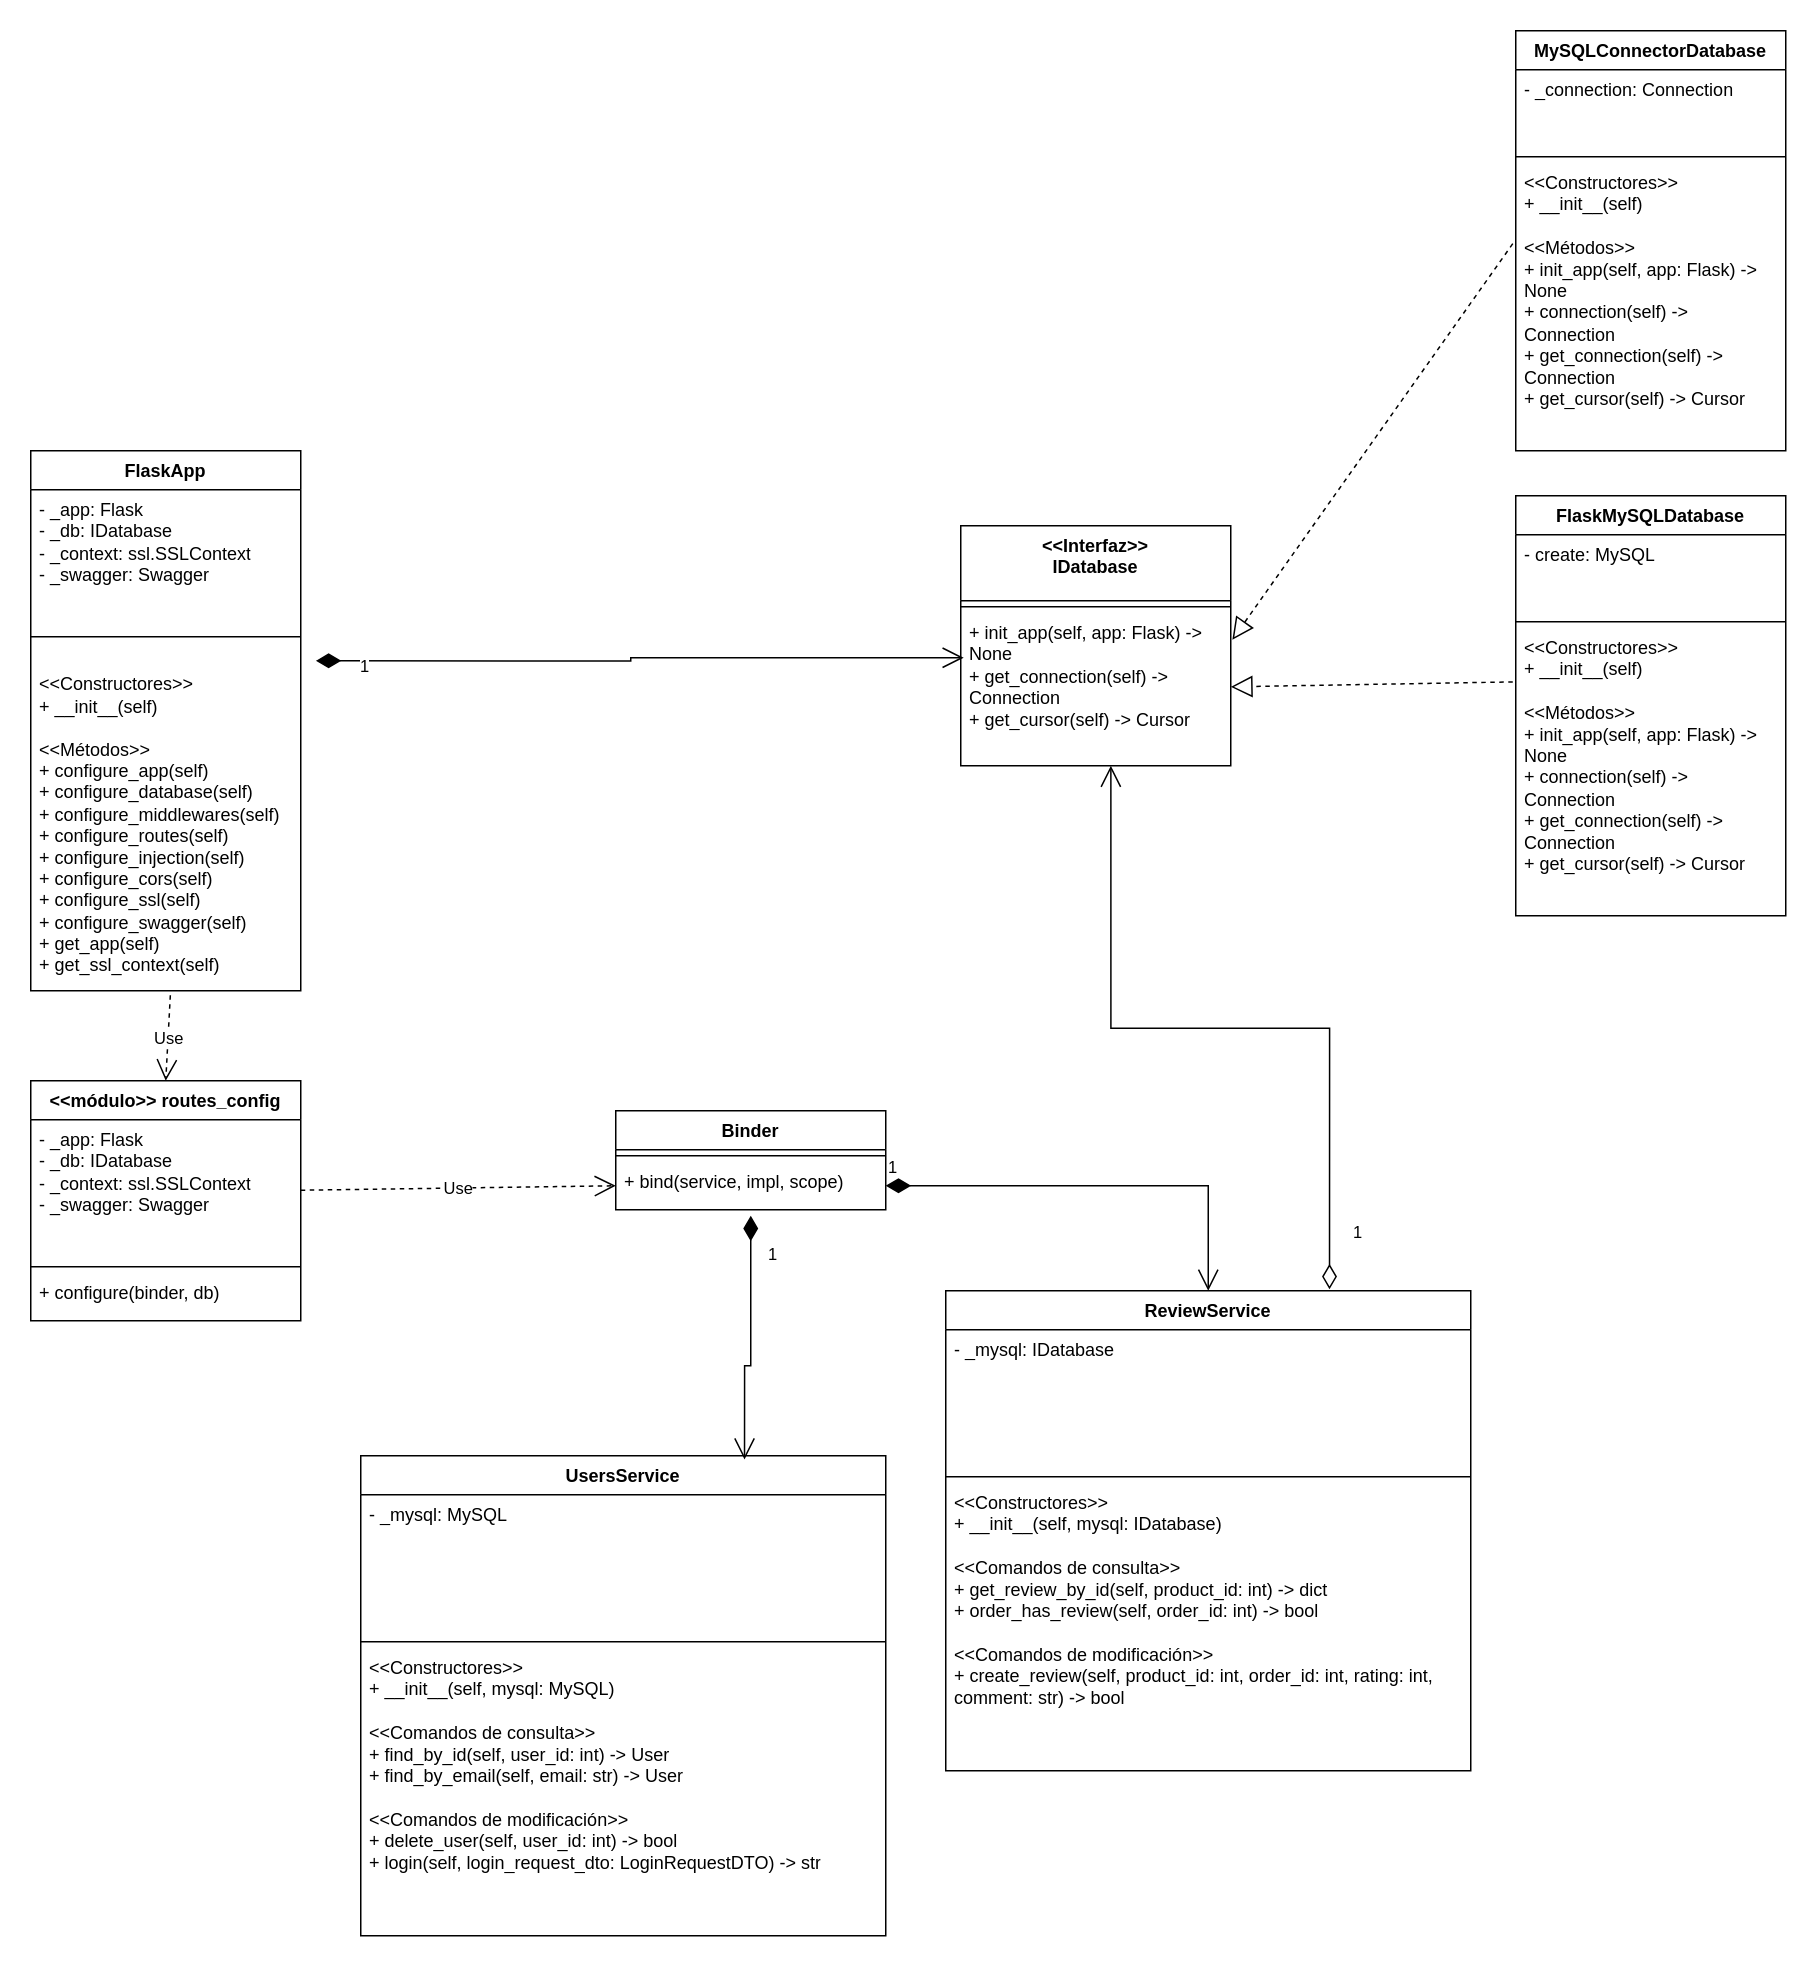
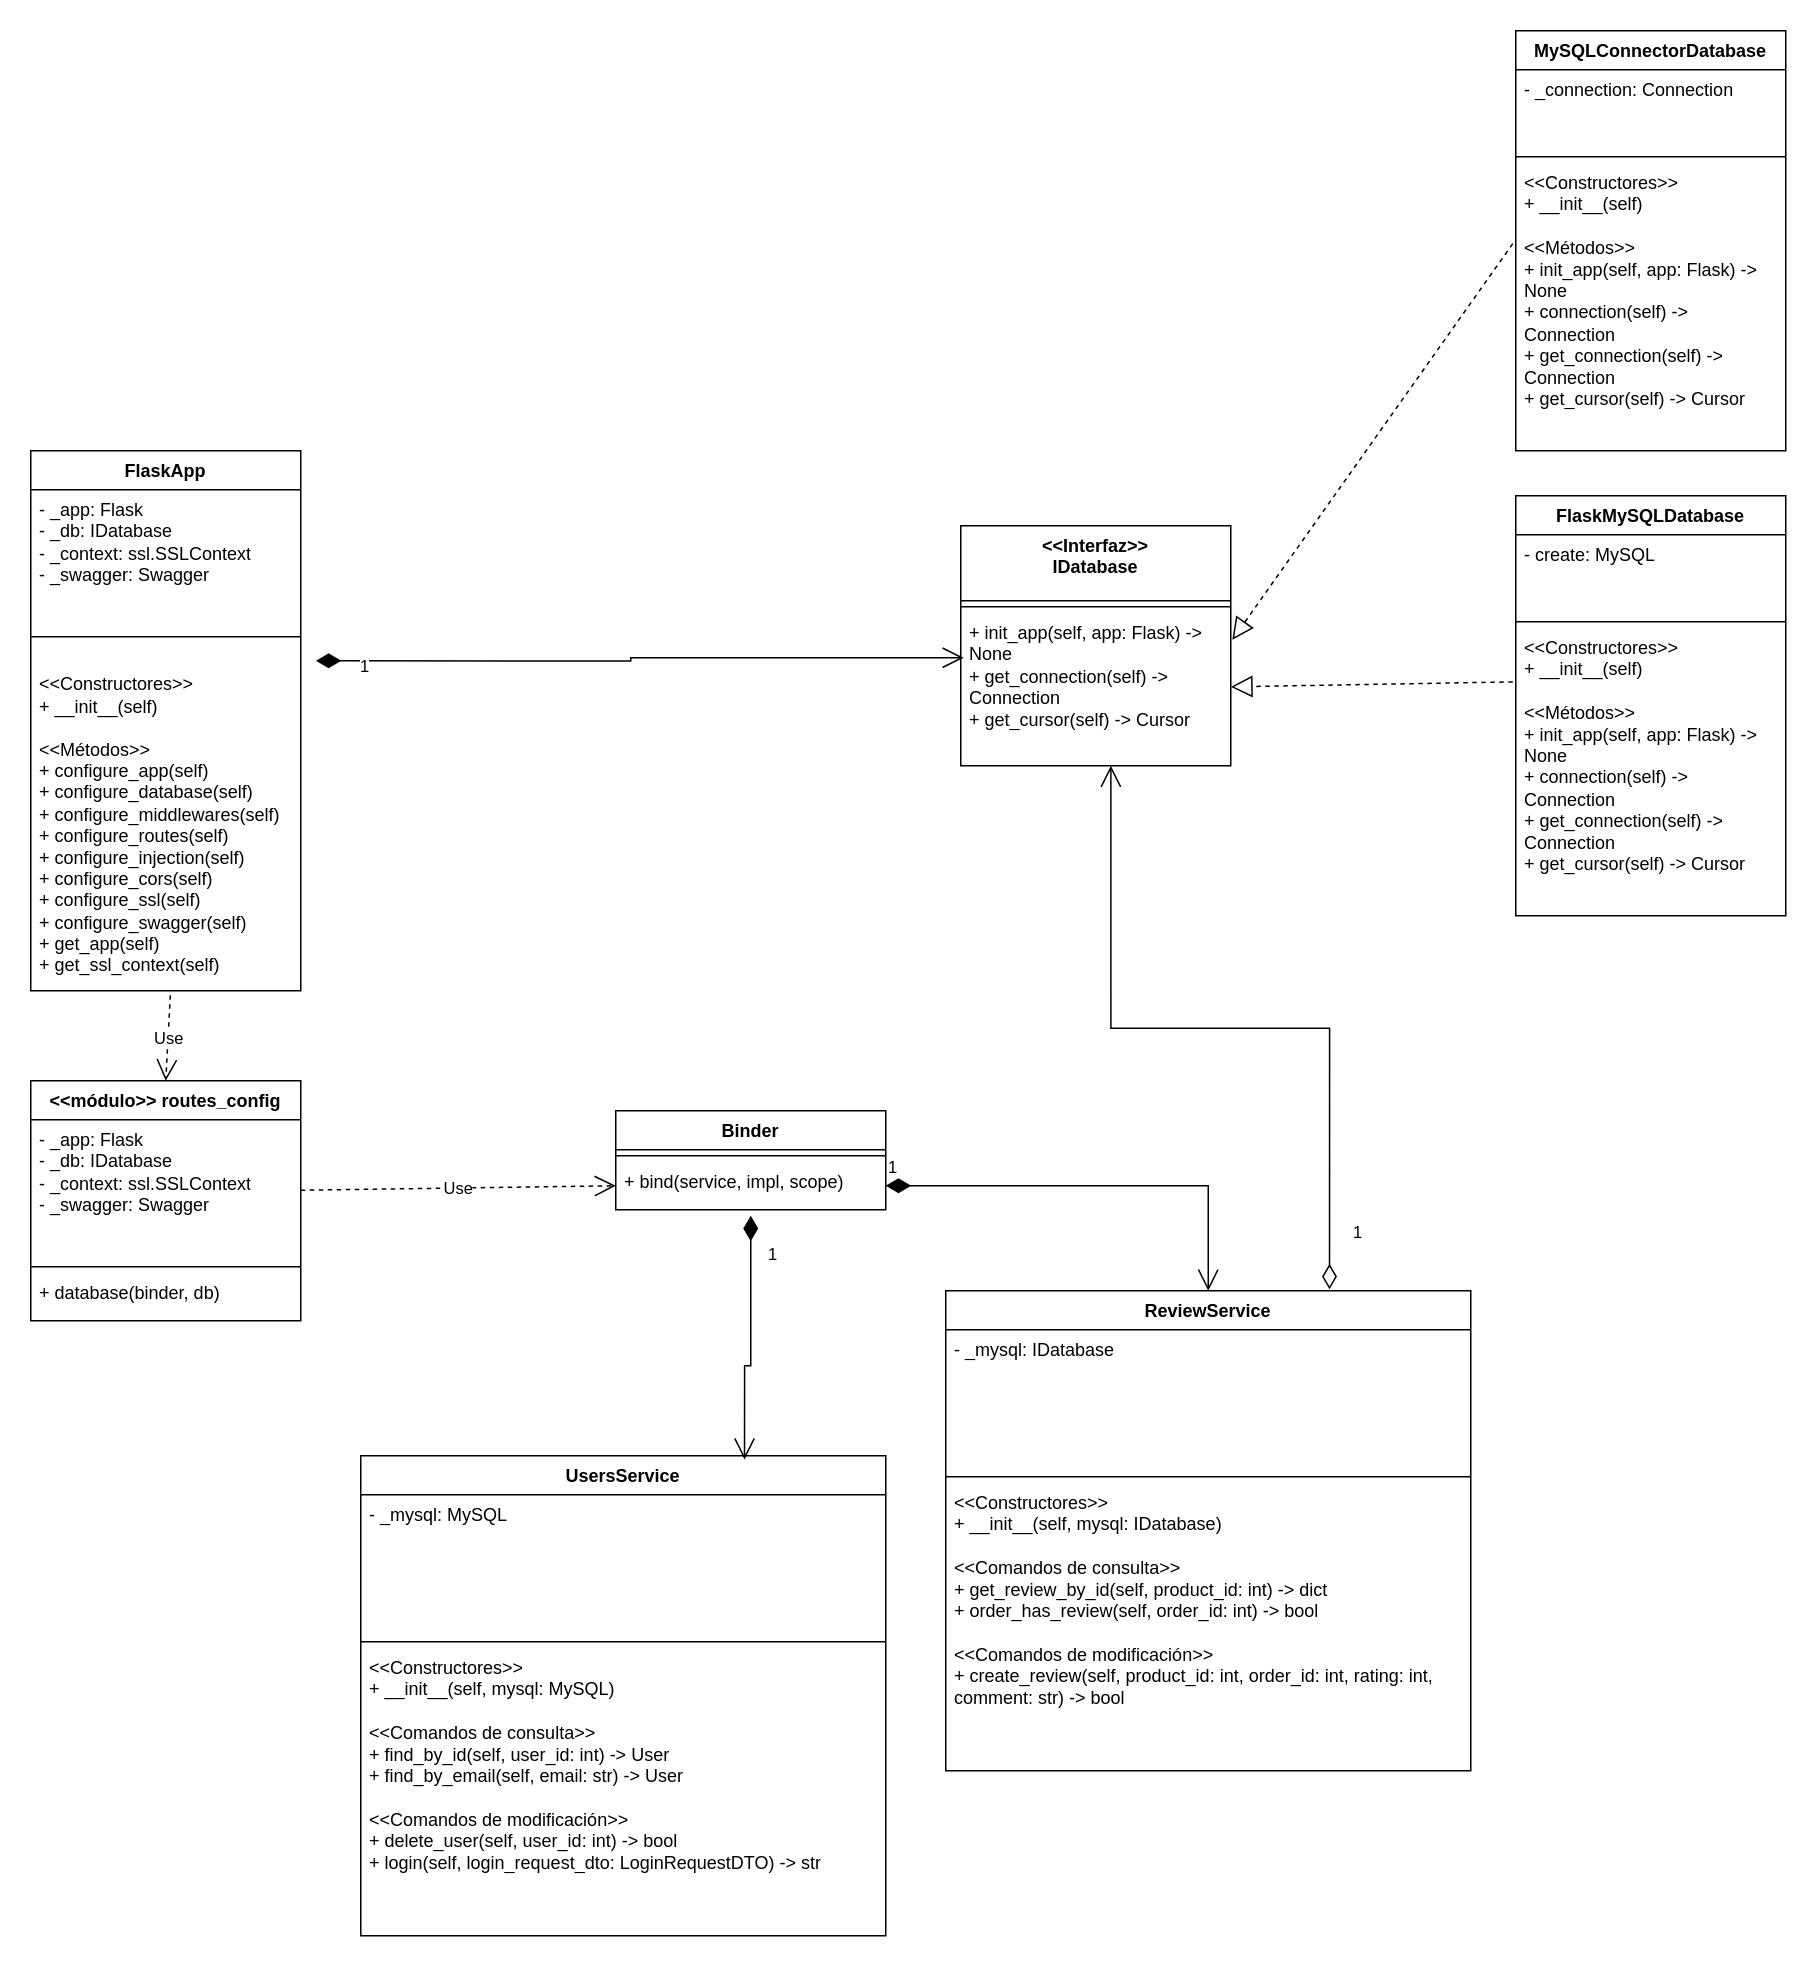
- <mxCell id="5" value="&lt;div&gt;+ configure(binder, db)&amp;nbsp;&amp;nbsp;&lt;br&gt;&lt;/div&gt;" style="text;strokeColor=none;fillColor=none;align=left;verticalAlign=top;spacingLeft=4;spacingRight=4;overflow=hidden;rotatable=0;points=[[0,0.5],[1,0.5]];portConstraint=eastwest;whiteSpace=wrap;html=1;" parent="2" vertex="1"><mxGeometry y="128" width="180" height="32" as="geometry" /></mxCell>
+ <mxCell id="5" value="&lt;div&gt;+ database(binder, db)&amp;nbsp;&amp;nbsp;&lt;br&gt;&lt;/div&gt;" style="text;strokeColor=none;fillColor=none;align=left;verticalAlign=top;spacingLeft=4;spacingRight=4;overflow=hidden;rotatable=0;points=[[0,0.5],[1,0.5]];portConstraint=eastwest;whiteSpace=wrap;html=1;" parent="2" vertex="1"><mxGeometry y="128" width="180" height="32" as="geometry" /></mxCell>
